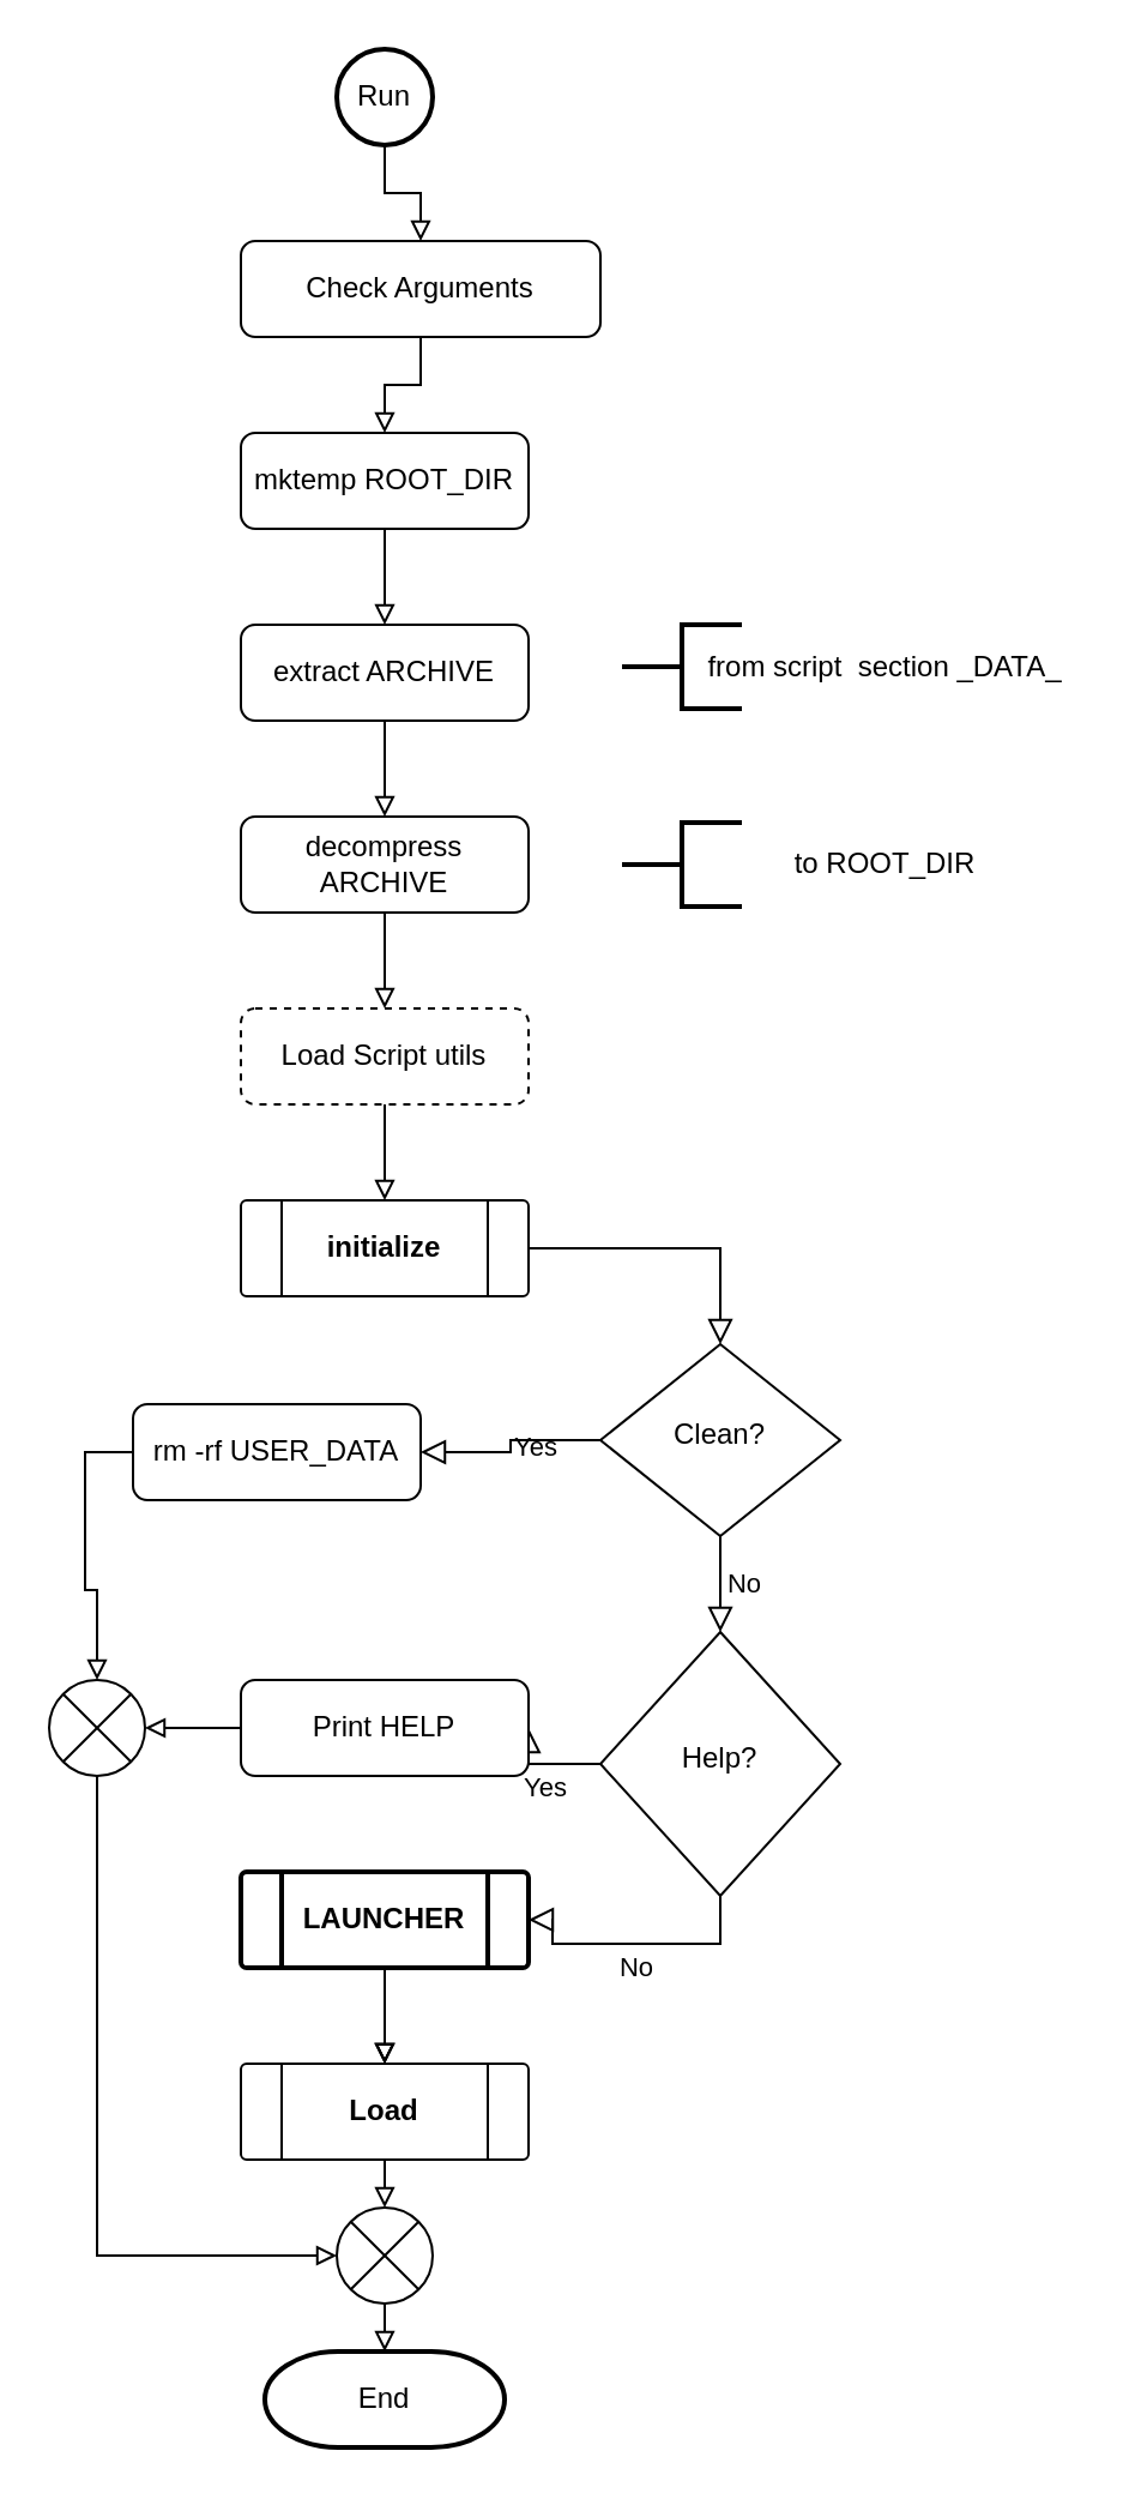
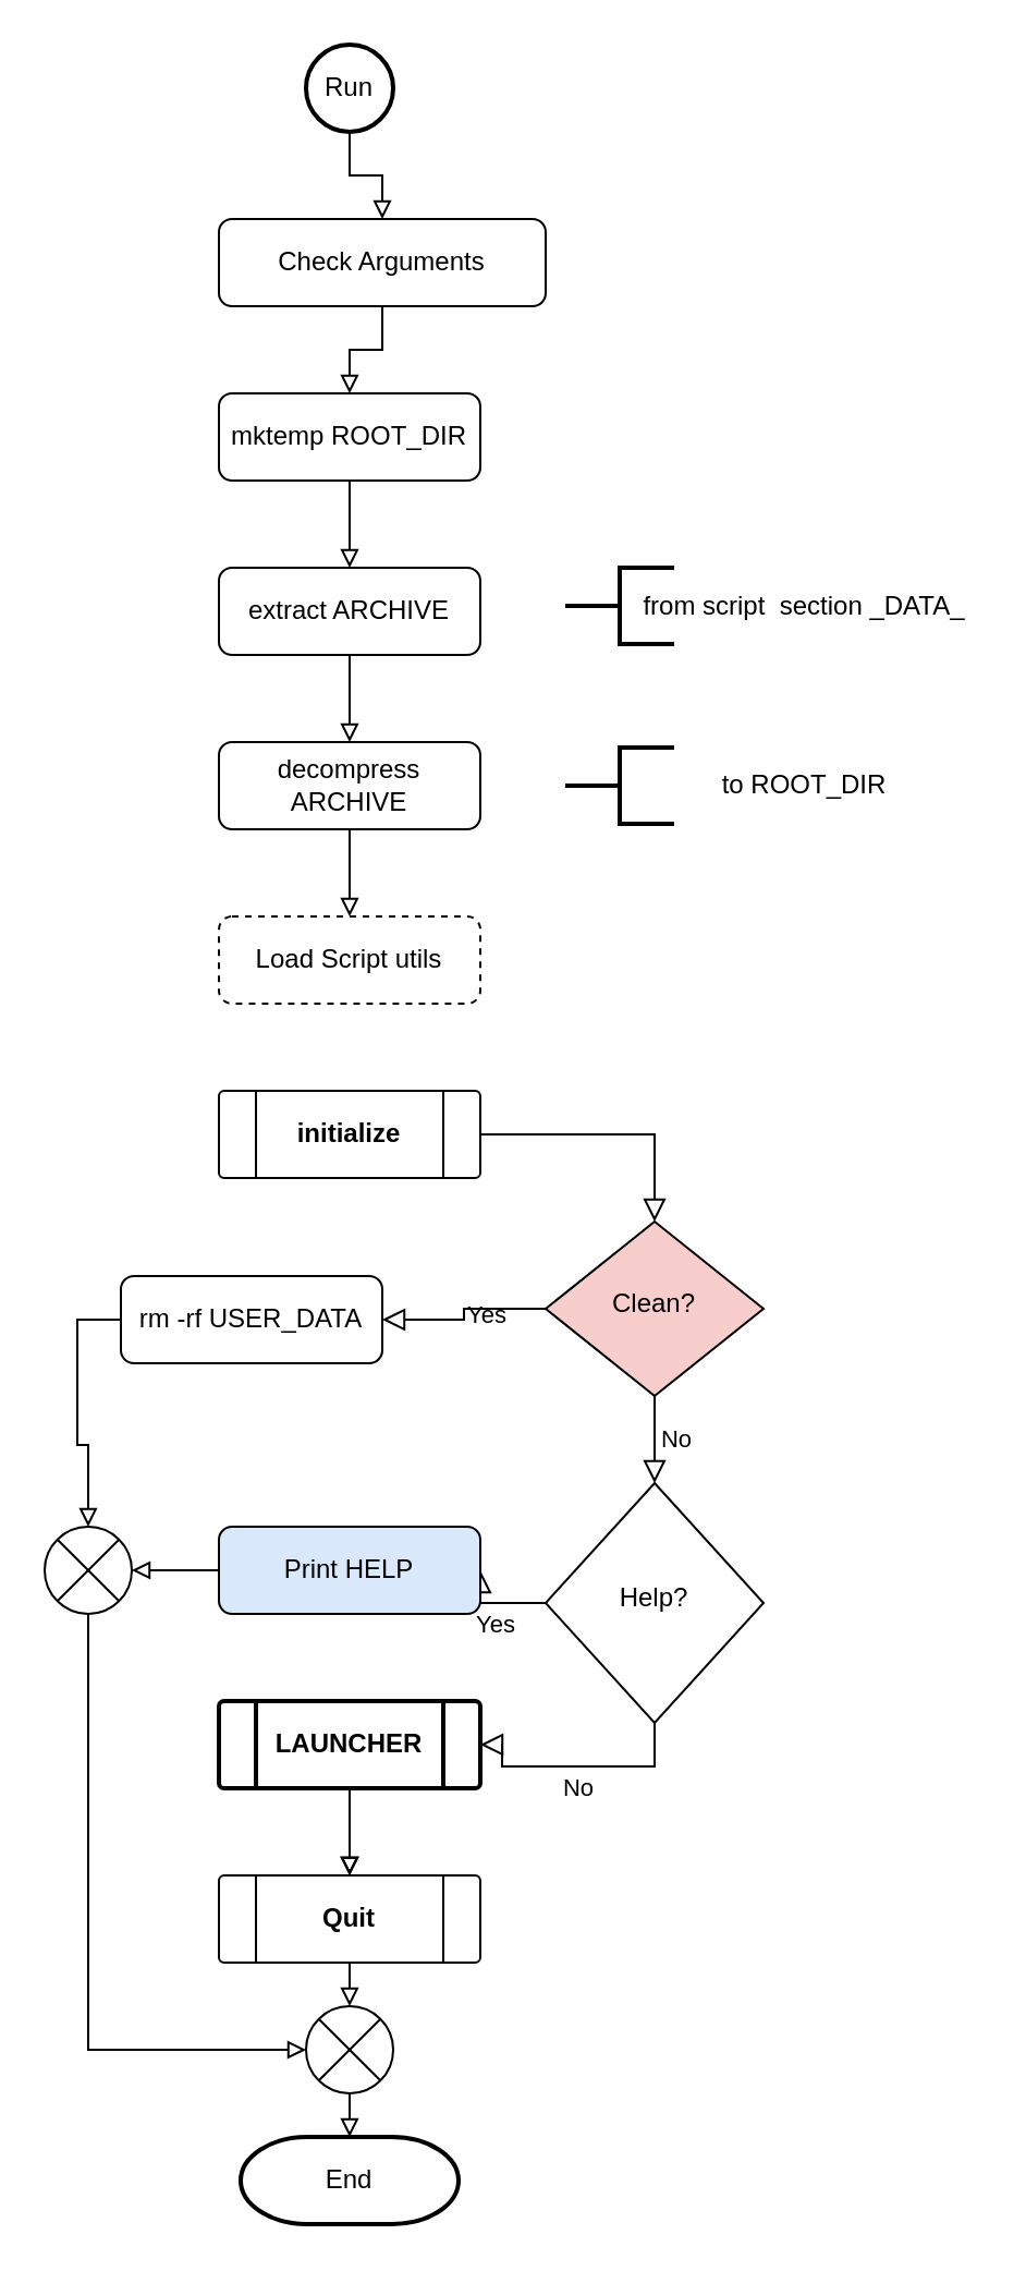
- <mxCell id="10" style="edgeStyle=orthogonalEdgeStyle;rounded=0;orthogonalLoop=1;jettySize=auto;html=1;entryX=0.5;entryY=0;entryDx=0;entryDy=0;endArrow=block;endFill=0;exitX=0.5;exitY=1;exitDx=0;exitDy=0;" parent="1" source="9" target="12" edge="1"><mxGeometry relative="1" as="geometry"><mxPoint x="180" y="470" as="sourcePoint" /></mxGeometry></mxCell>
- <mxCell id="16" value="Clean?" style="rhombus;whiteSpace=wrap;html=1;shadow=0;fontFamily=Helvetica;fontSize=12;align=center;strokeWidth=1;spacing=6;spacingTop=-4;" parent="1" vertex="1"><mxGeometry x="250" y="560" width="100" height="80" as="geometry" /></mxCell>
+ <mxCell id="16" value="Clean?" style="rhombus;whiteSpace=wrap;html=1;shadow=0;fontFamily=Helvetica;fontSize=12;align=center;strokeWidth=1;spacing=6;spacingTop=-4;fillColor=#f8cecc;" parent="1" vertex="1"><mxGeometry x="250" y="560" width="100" height="80" as="geometry" /></mxCell>
- <mxCell id="23" value="Print HELP" style="rounded=1;whiteSpace=wrap;html=1;fontSize=12;glass=0;strokeWidth=1;shadow=0;" parent="1" vertex="1"><mxGeometry x="100" y="700" width="120" height="40" as="geometry" /></mxCell>
+ <mxCell id="23" value="Print HELP" style="rounded=1;whiteSpace=wrap;html=1;fontSize=12;glass=0;strokeWidth=1;shadow=0;fillColor=#dae8fc;" parent="1" vertex="1"><mxGeometry x="100" y="700" width="120" height="40" as="geometry" /></mxCell>
- <mxCell id="29" value="&lt;b&gt;Load&lt;/b&gt;" style="verticalLabelPosition=middle;verticalAlign=middle;html=1;shape=process;whiteSpace=wrap;rounded=1;size=0.14;arcSize=6;labelPosition=center;align=center;" parent="1" vertex="1"><mxGeometry x="100" y="860" width="120" height="40" as="geometry" /></mxCell>
+ <mxCell id="29" value="&lt;b&gt;Quit&lt;/b&gt;" style="verticalLabelPosition=middle;verticalAlign=middle;html=1;shape=process;whiteSpace=wrap;rounded=1;size=0.14;arcSize=6;labelPosition=center;align=center;" parent="1" vertex="1"><mxGeometry x="100" y="860" width="120" height="40" as="geometry" /></mxCell>
